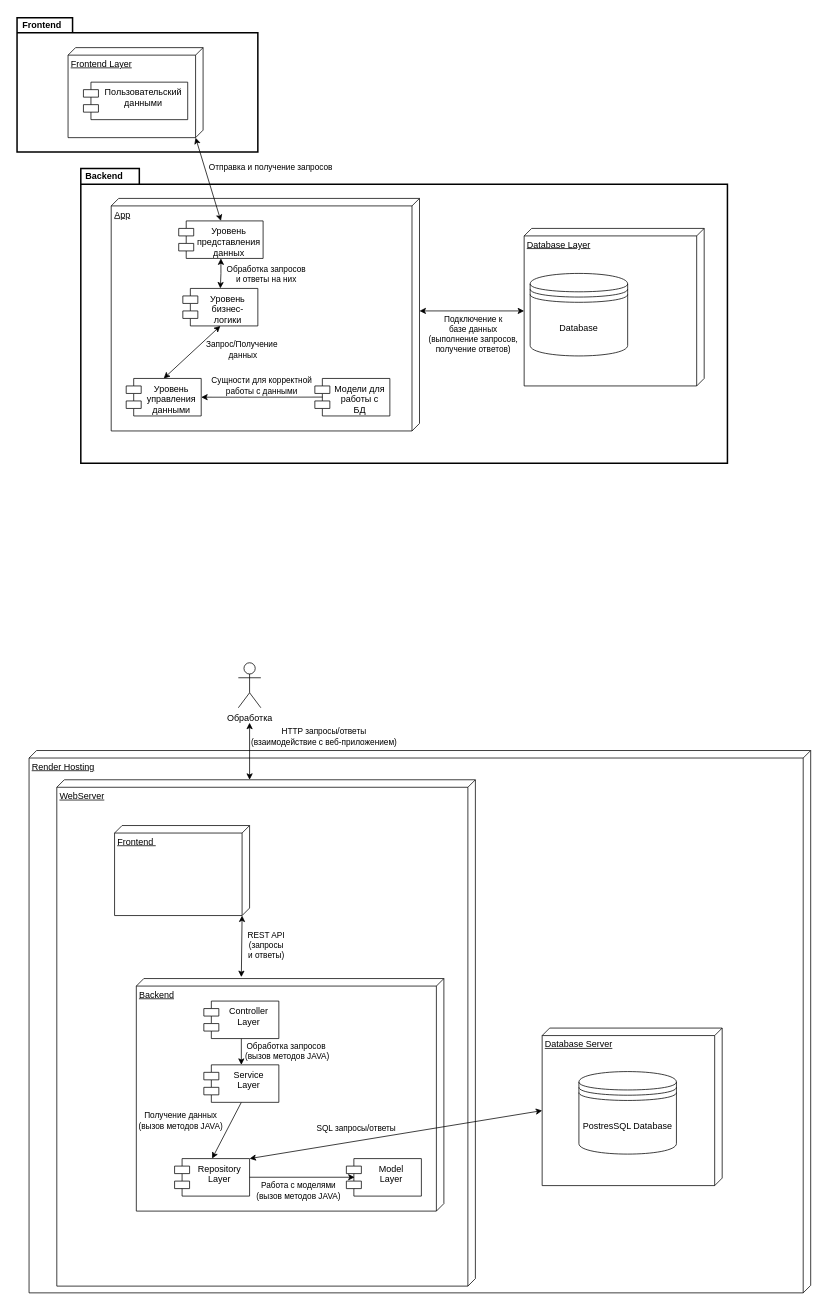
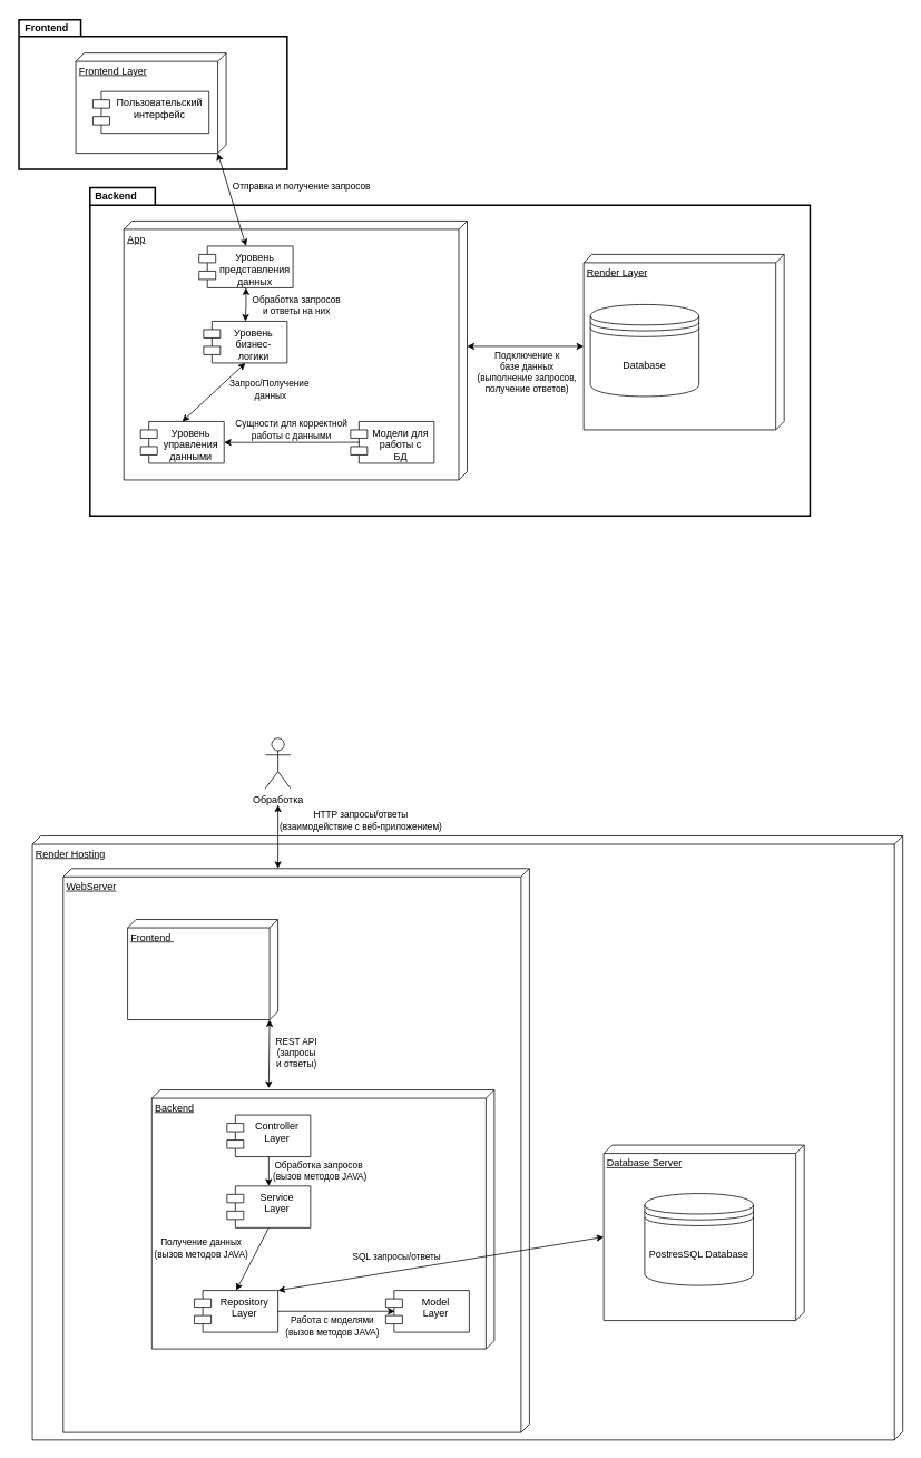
- <mxCell id="28" value="Пользовательский&lt;div&gt;данными&lt;/div&gt;" style="shape=module;align=left;spacingLeft=20;align=center;verticalAlign=top;whiteSpace=wrap;html=1;" parent="1" vertex="1"><mxGeometry x="110.5" y="109" width="139" height="50" as="geometry" /></mxCell>
+ <mxCell id="28" value="Пользовательский&lt;div&gt;интерфейс&lt;/div&gt;" style="shape=module;align=left;spacingLeft=20;align=center;verticalAlign=top;whiteSpace=wrap;html=1;" parent="1" vertex="1"><mxGeometry x="110.5" y="109" width="139" height="50" as="geometry" /></mxCell>
- <mxCell id="25" value="Database Layer" style="verticalAlign=top;align=left;spacingTop=8;spacingLeft=2;spacingRight=12;shape=cube;size=10;direction=south;fontStyle=4;html=1;whiteSpace=wrap;" parent="1" vertex="1"><mxGeometry x="698" y="304" width="240" height="210" as="geometry" /></mxCell>
+ <mxCell id="25" value="Render Layer" style="verticalAlign=top;align=left;spacingTop=8;spacingLeft=2;spacingRight=12;shape=cube;size=10;direction=south;fontStyle=4;html=1;whiteSpace=wrap;" parent="1" vertex="1"><mxGeometry x="698" y="304" width="240" height="210" as="geometry" /></mxCell>
